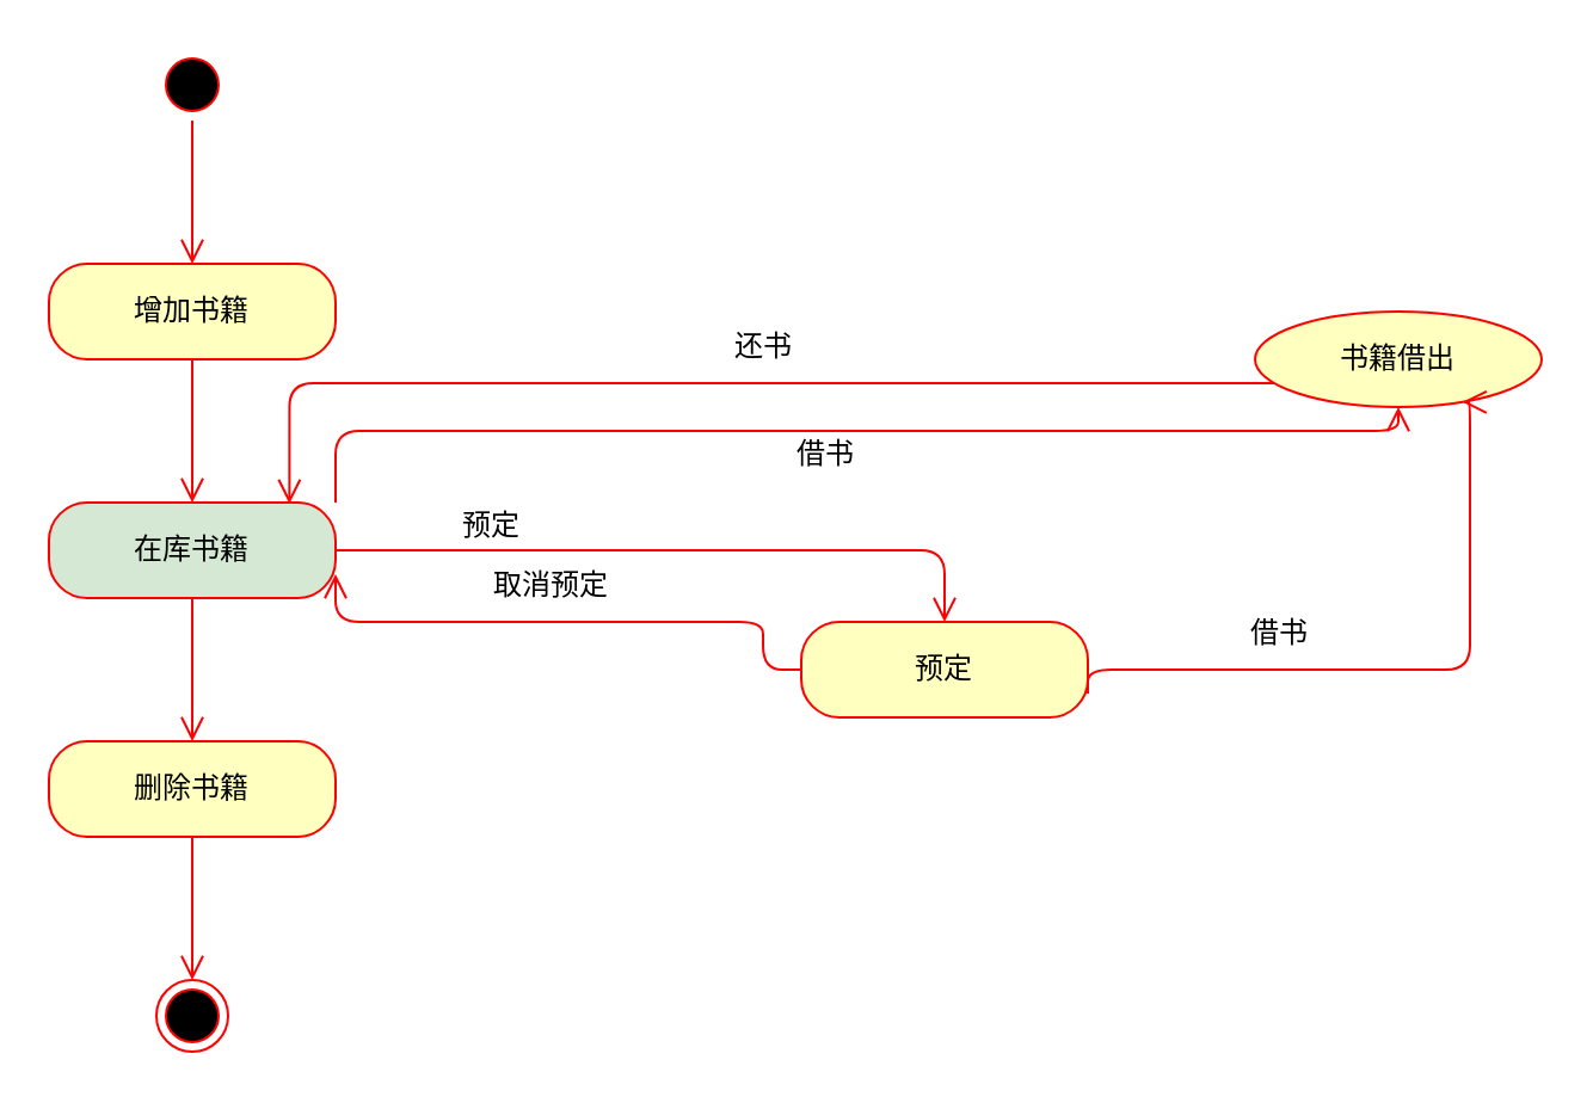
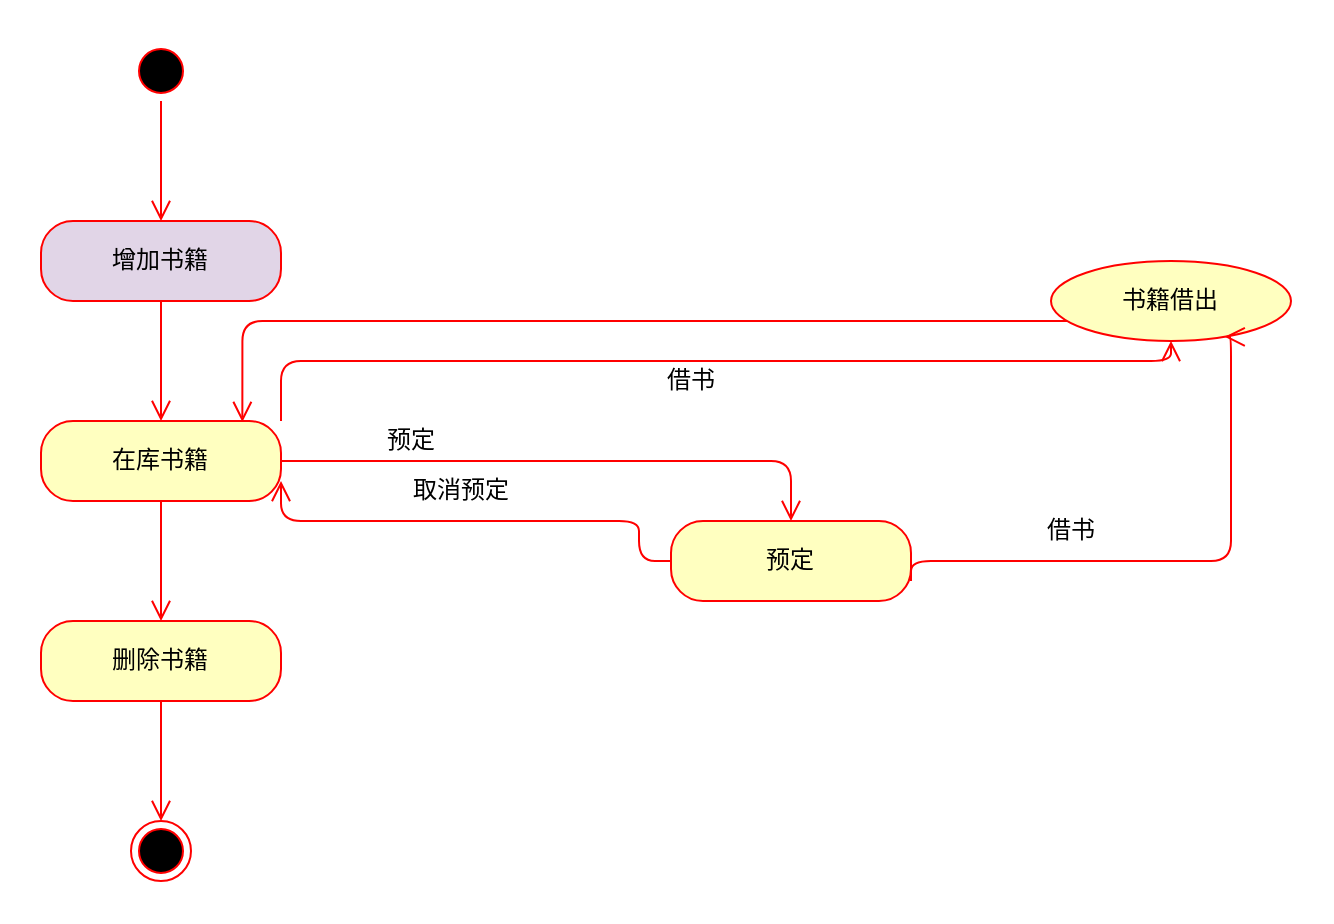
- <mxCell id="4" value="增加书籍" style="rounded=1;whiteSpace=wrap;html=1;arcSize=40;fontColor=#000000;fillColor=#ffffc0;strokeColor=#ff0000;" vertex="1" parent="1"><mxGeometry x="20" y="110" width="120" height="40" as="geometry" /></mxCell>
+ <mxCell id="4" value="增加书籍" style="rounded=1;whiteSpace=wrap;html=1;arcSize=40;fontColor=#000000;fillColor=#e1d5e7;strokeColor=#ff0000;" vertex="1" parent="1"><mxGeometry x="20" y="110" width="120" height="40" as="geometry" /></mxCell>
- <mxCell id="18" value="还书" style="text;html=1;align=center;verticalAlign=middle;resizable=0;points=[];autosize=1;strokeColor=none;fillColor=none;" vertex="1" parent="1"><mxGeometry x="294" y="130" width="50" height="30" as="geometry" /></mxCell>
- <mxCell id="6" value="在库书籍" style="rounded=1;whiteSpace=wrap;html=1;arcSize=40;fontColor=#000000;fillColor=#d5e8d4;strokeColor=#ff0000;" vertex="1" parent="1"><mxGeometry x="20" y="210" width="120" height="40" as="geometry" /></mxCell>
+ <mxCell id="6" value="在库书籍" style="rounded=1;whiteSpace=wrap;html=1;arcSize=40;fontColor=#000000;fillColor=#ffffc0;strokeColor=#ff0000;" vertex="1" parent="1"><mxGeometry x="20" y="210" width="120" height="40" as="geometry" /></mxCell>
